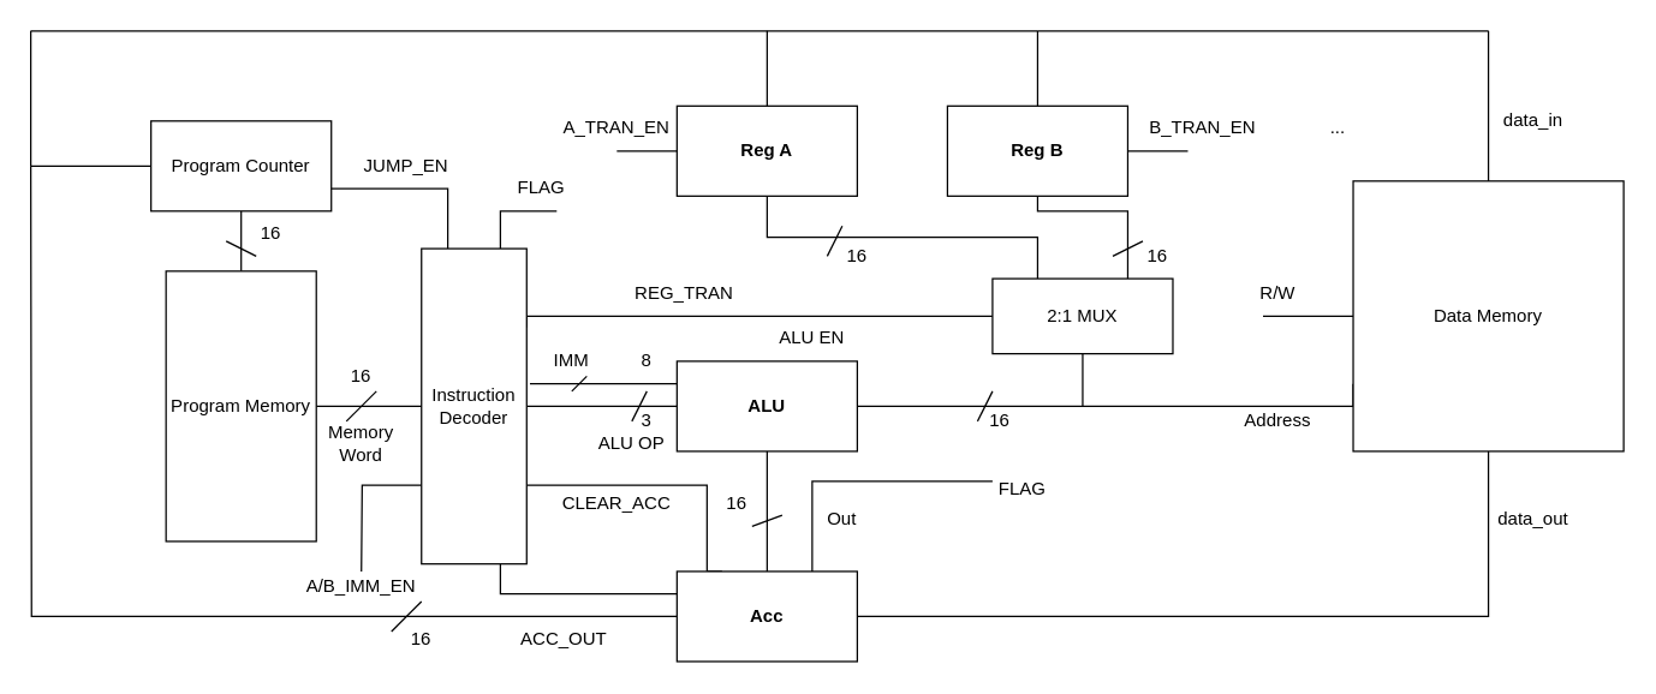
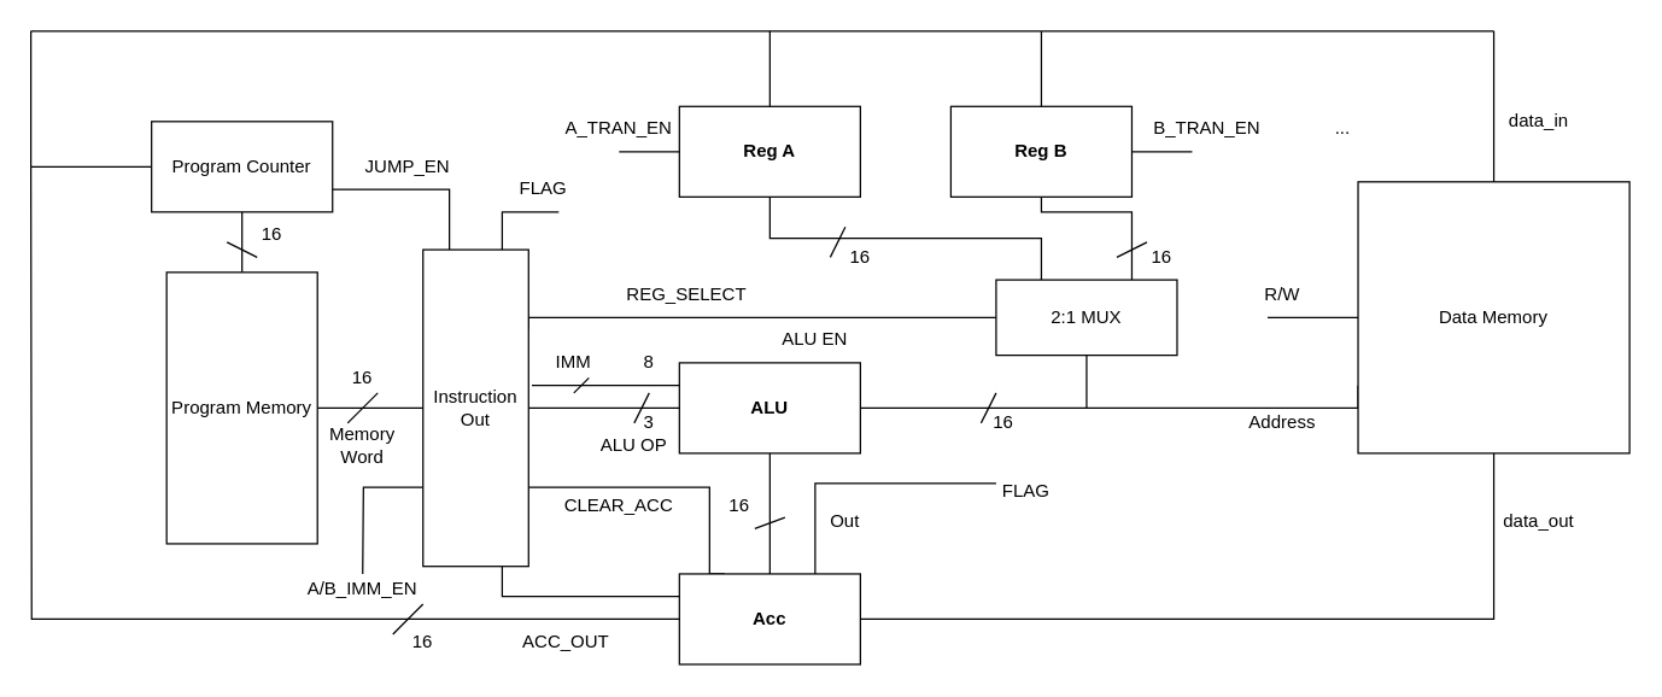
- <mxCell id="35" value="REG_TRAN" style="text;html=1;strokeColor=none;fillColor=none;align=center;verticalAlign=middle;whiteSpace=wrap;rounded=0;" vertex="1" parent="1"><mxGeometry x="400" y="180" width="110" height="30" as="geometry" /></mxCell>
+ <mxCell id="35" value="REG_SELECT" style="text;html=1;strokeColor=none;fillColor=none;align=center;verticalAlign=middle;whiteSpace=wrap;rounded=0;" vertex="1" parent="1"><mxGeometry x="400" y="180" width="110" height="30" as="geometry" /></mxCell>
- <mxCell id="29" value="Instruction Decoder" style="whiteSpace=wrap;html=1;" vertex="1" parent="1"><mxGeometry x="280" y="165" width="70" height="210" as="geometry" /></mxCell>
+ <mxCell id="29" value="Instruction Out" style="whiteSpace=wrap;html=1;" vertex="1" parent="1"><mxGeometry x="280" y="165" width="70" height="210" as="geometry" /></mxCell>
